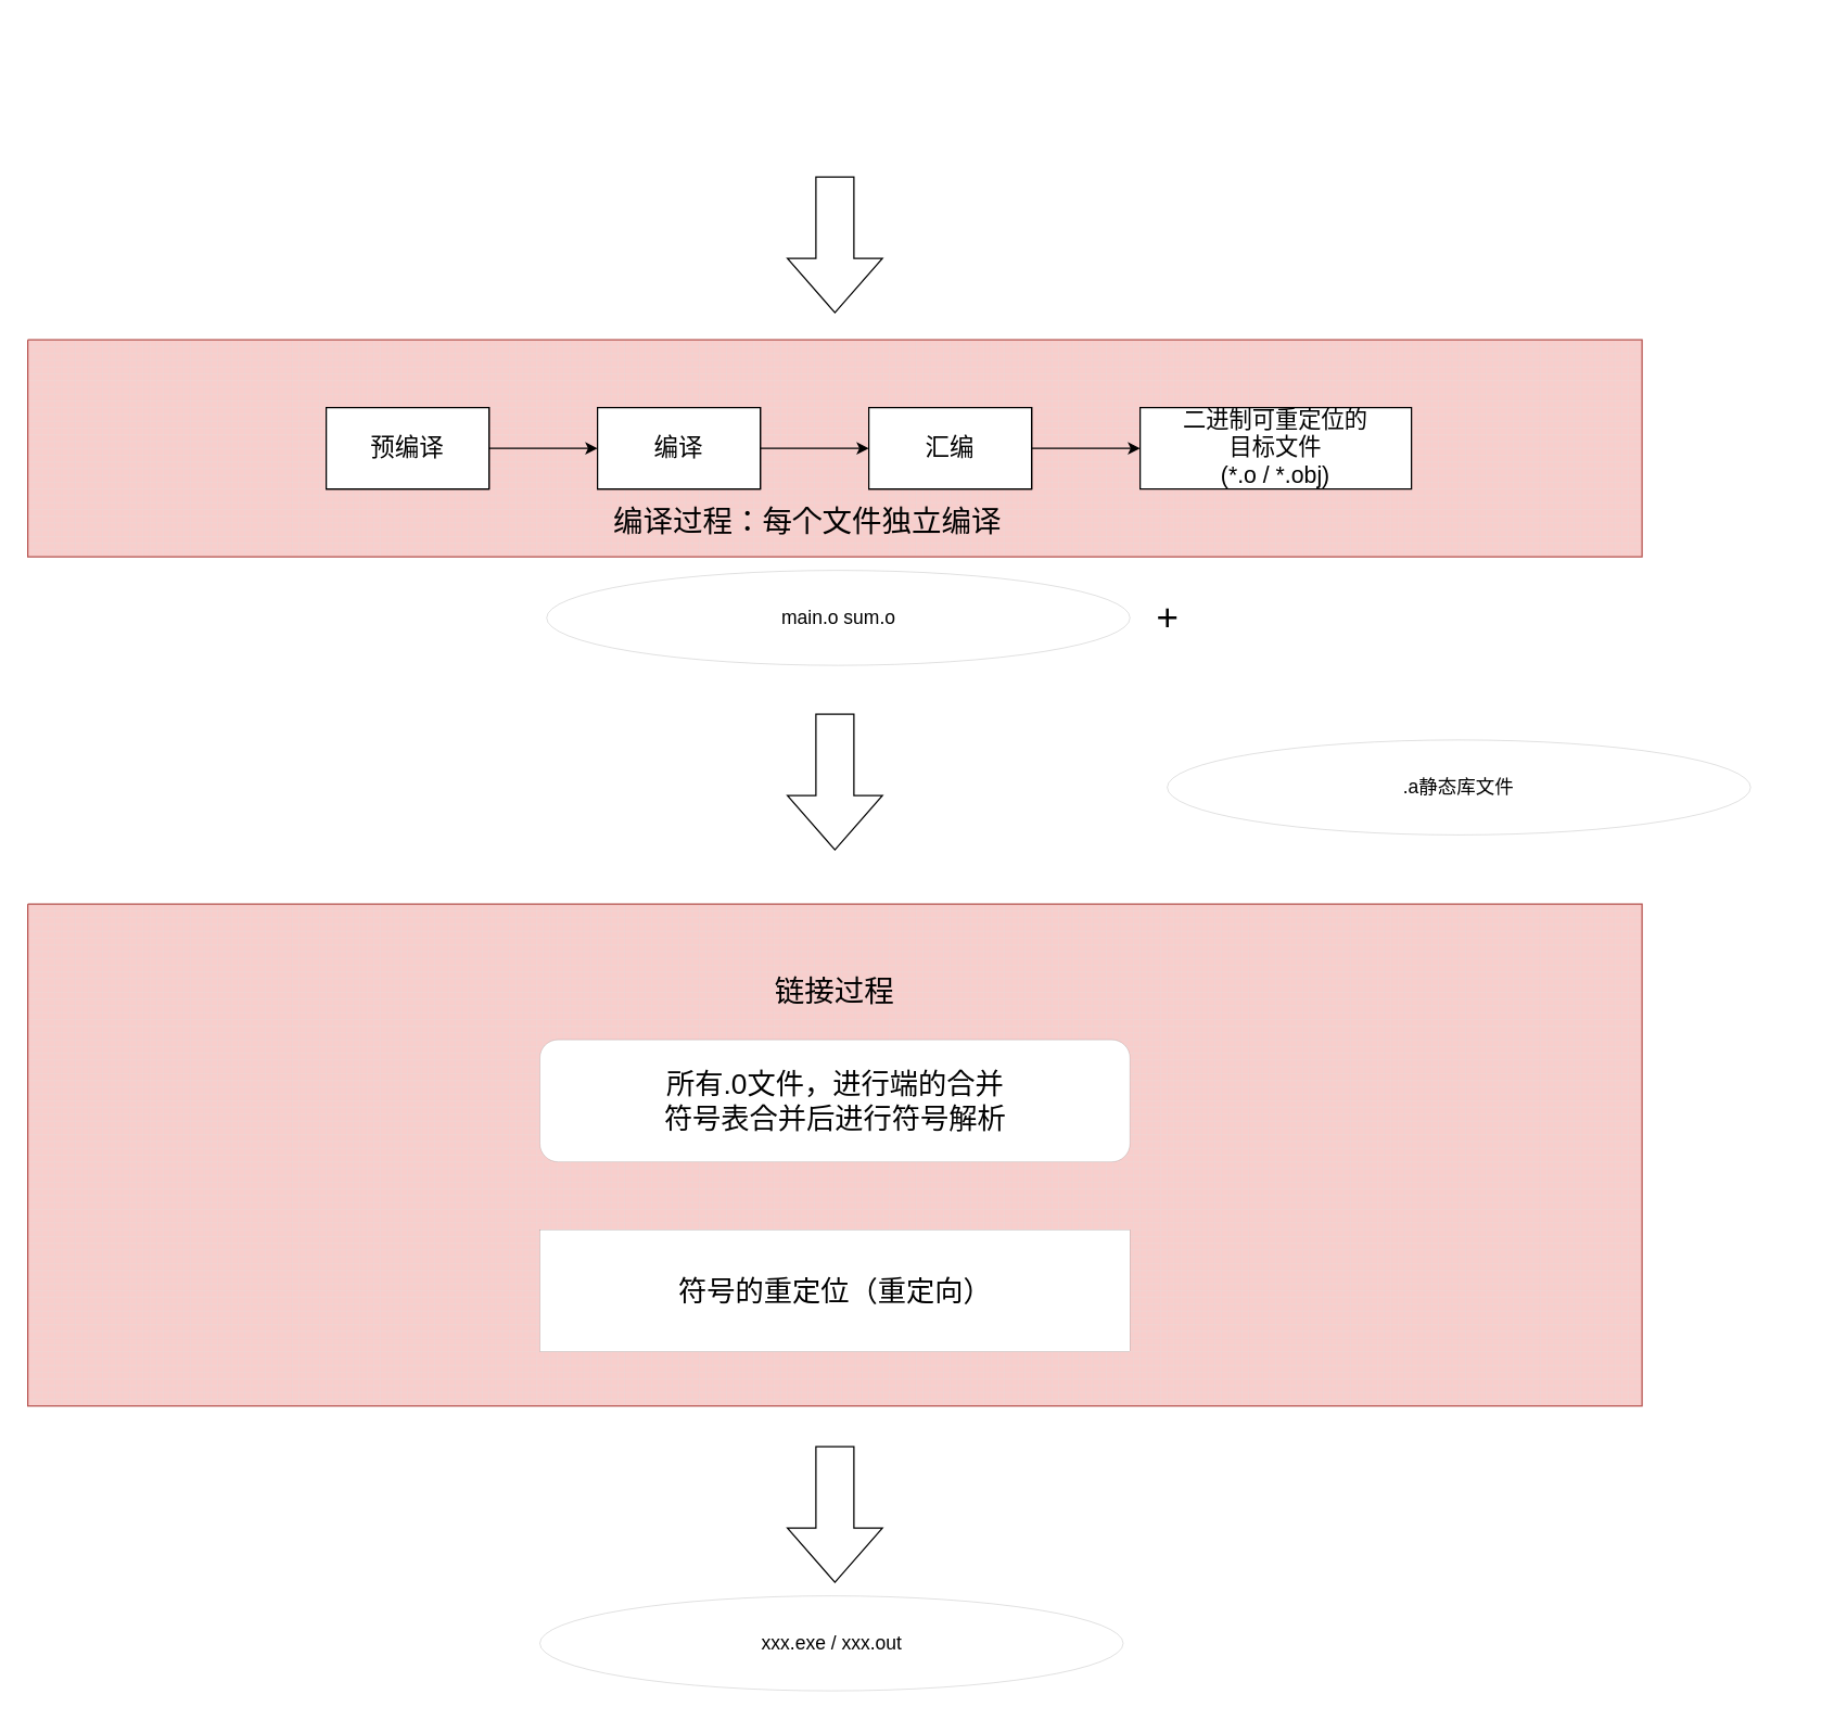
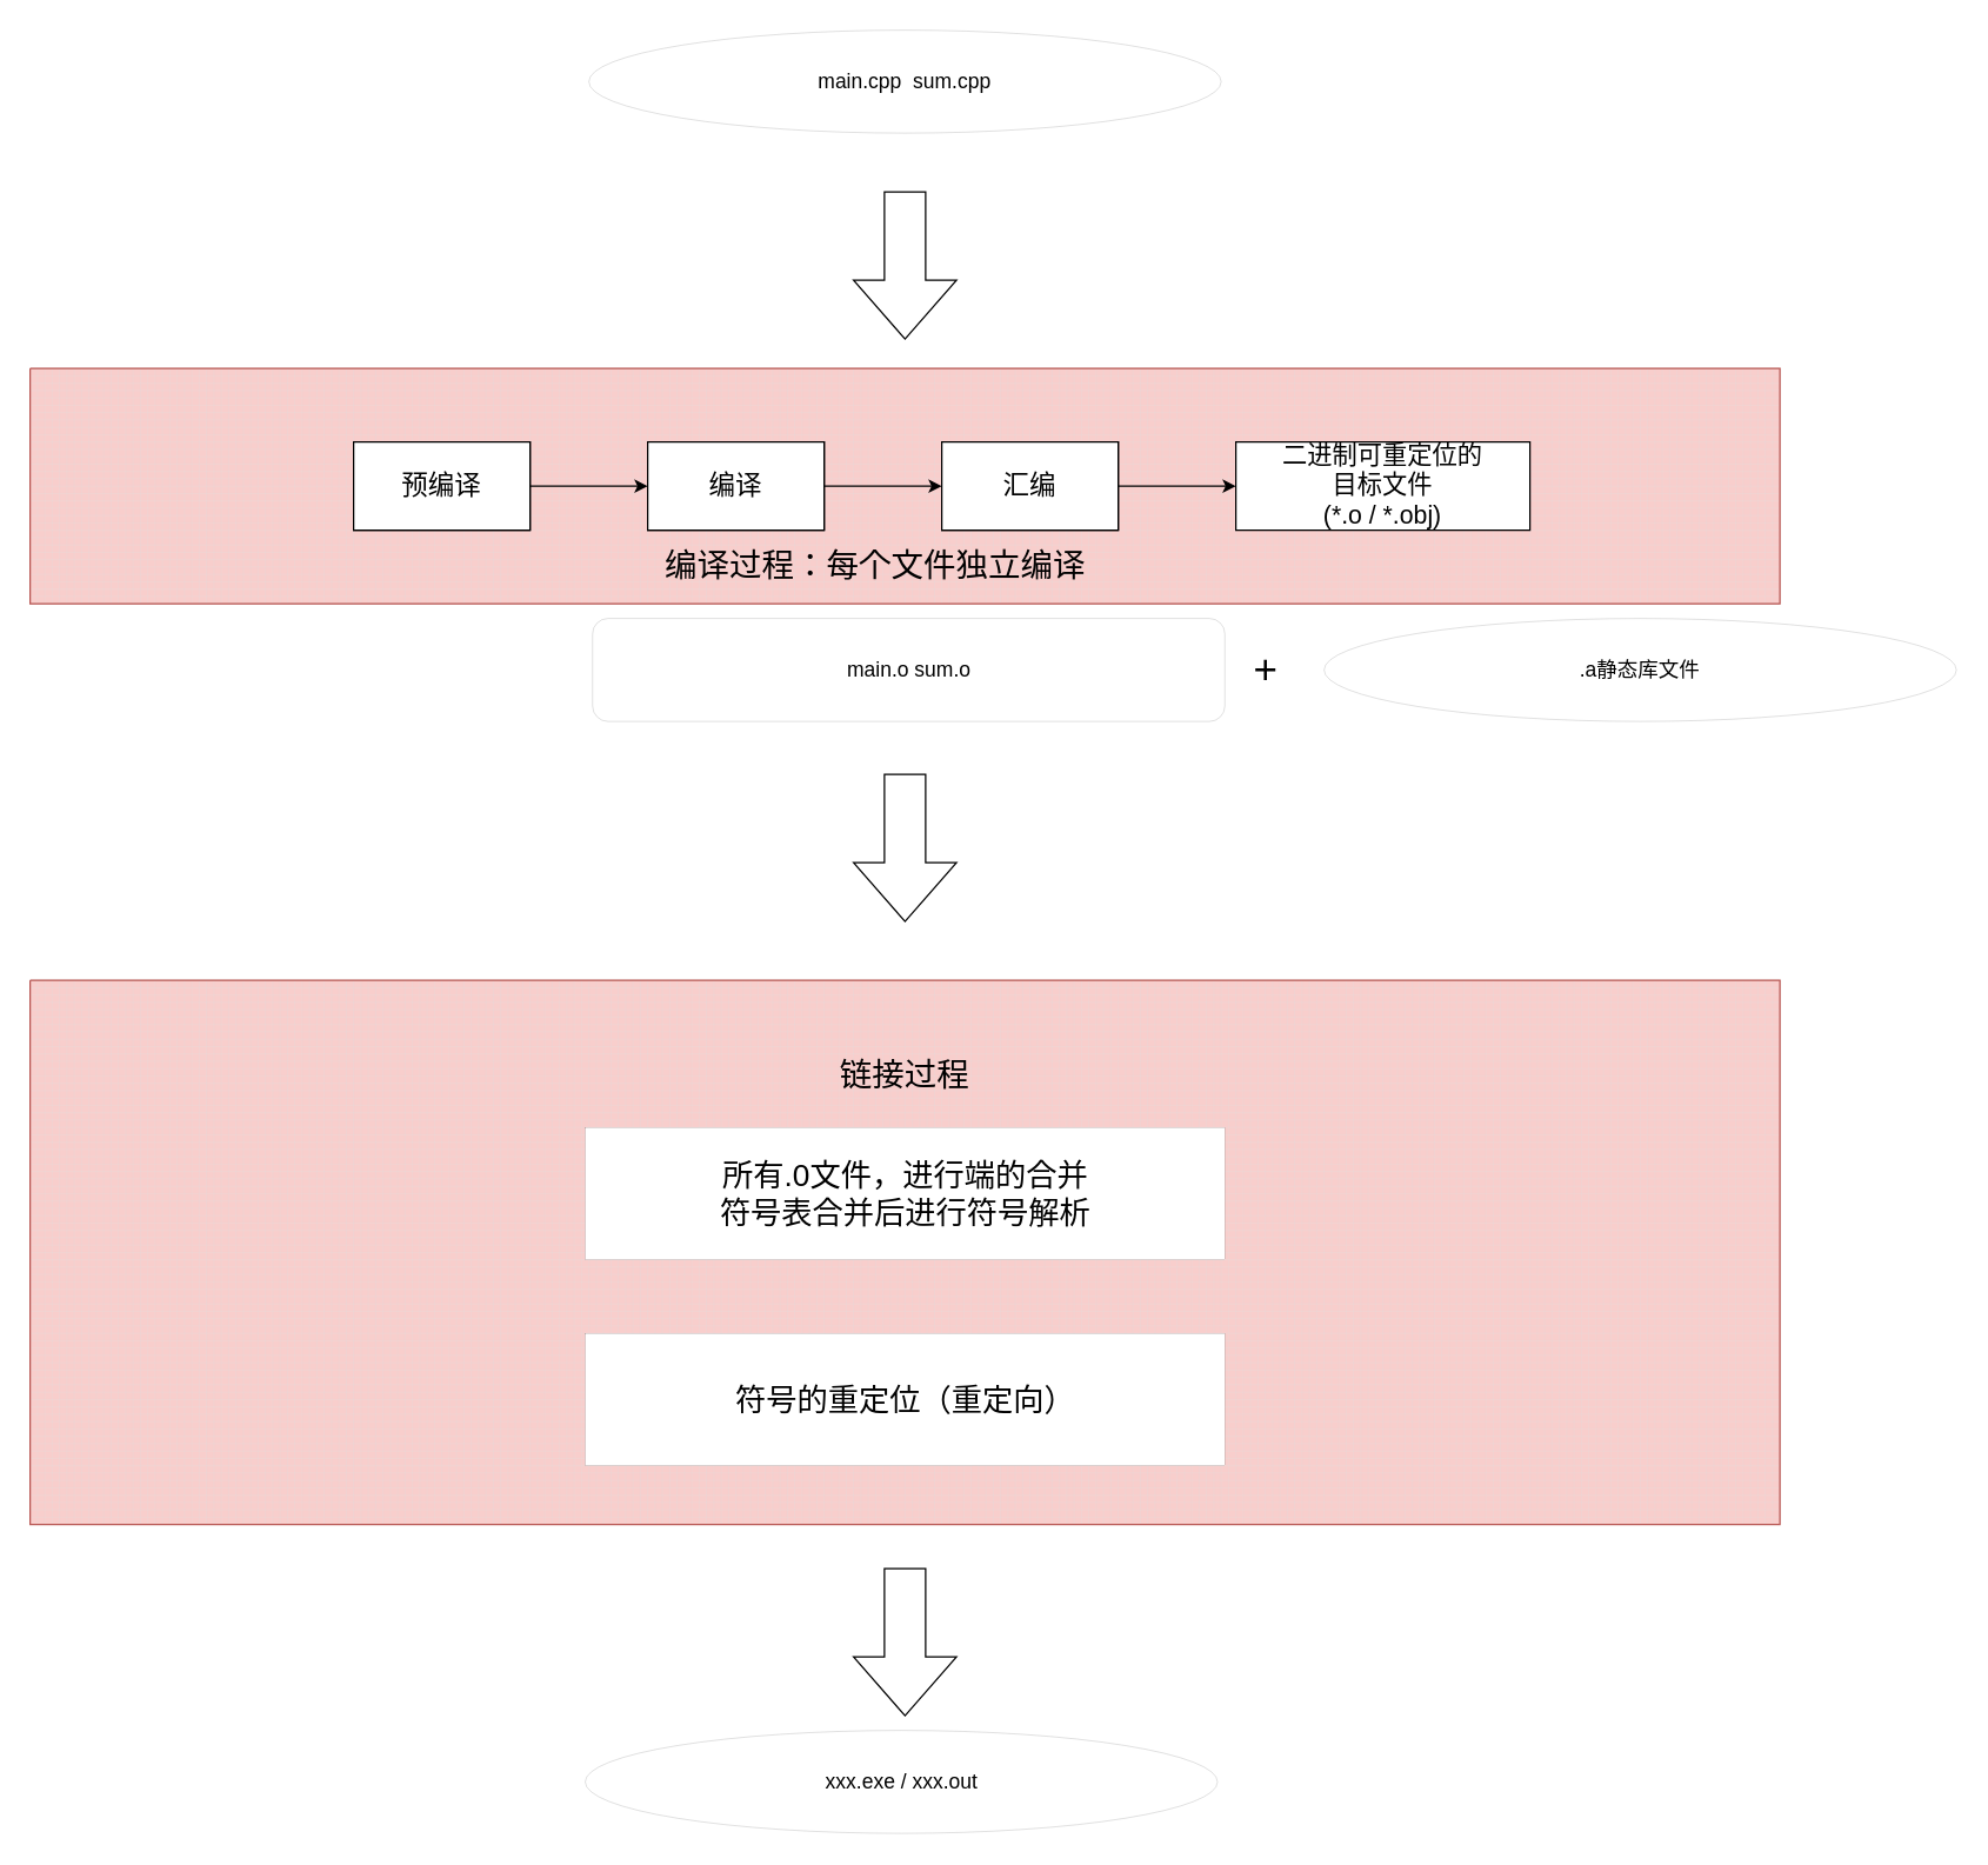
+ <mxCell id="23" value="main.cpp&amp;nbsp; sum.cpp" style="ellipse;whiteSpace=wrap;html=1;fontSize=14;strokeColor=default;strokeWidth=0;" vertex="1" parent="1"><mxGeometry x="400" y="20" width="430" height="70" as="geometry" /></mxCell>
- <mxCell id="14" value="main.o sum.o" style="ellipse;whiteSpace=wrap;html=1;fontSize=14;strokeColor=default;strokeWidth=0;" vertex="1" parent="1"><mxGeometry x="402.5" y="420" width="430" height="70" as="geometry" /></mxCell>
+ <mxCell id="14" value="main.o sum.o" style="whiteSpace=wrap;html=1;fontSize=14;strokeColor=default;strokeWidth=0;rounded=1;" vertex="1" parent="1"><mxGeometry x="402.5" y="420" width="430" height="70" as="geometry" /></mxCell>
- <mxCell id="24" value=".a静态库文件" style="ellipse;whiteSpace=wrap;html=1;fontSize=14;strokeColor=default;strokeWidth=0;" vertex="1" parent="1"><mxGeometry x="860" y="545" width="430" height="70" as="geometry" /></mxCell>
+ <mxCell id="24" value=".a静态库文件" style="ellipse;whiteSpace=wrap;html=1;fontSize=14;strokeColor=default;strokeWidth=0;" vertex="1" parent="1"><mxGeometry x="900" y="420" width="430" height="70" as="geometry" /></mxCell>
- <mxCell id="18" value="所有.0文件，进行端的合并&lt;br style=&quot;font-size: 21px;&quot;&gt;符号表合并后进行符号解析" style="whiteSpace=wrap;html=1;fontSize=21;strokeColor=default;strokeWidth=0;rounded=1;" vertex="1" parent="1"><mxGeometry x="397.5" y="766" width="435" height="90" as="geometry" /></mxCell>
+ <mxCell id="18" value="所有.0文件，进行端的合并&lt;br style=&quot;font-size: 21px;&quot;&gt;符号表合并后进行符号解析" style="rounded=0;whiteSpace=wrap;html=1;fontSize=21;strokeColor=default;strokeWidth=0;" vertex="1" parent="1"><mxGeometry x="397.5" y="766" width="435" height="90" as="geometry" /></mxCell>
